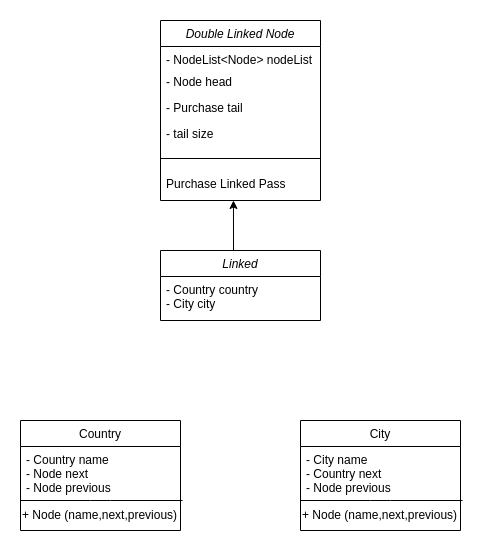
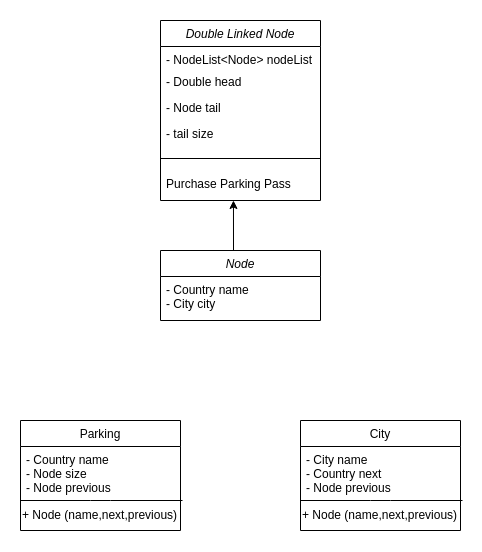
- <mxCell id="4" value="- Node head" style="text;align=left;verticalAlign=top;spacingLeft=4;spacingRight=4;overflow=hidden;rotatable=0;points=[[0,0.5],[1,0.5]];portConstraint=eastwest;rounded=0;shadow=0;html=0;" parent="2" vertex="1"><mxGeometry y="48" width="160" height="26" as="geometry" /></mxCell>
+ <mxCell id="4" value="- Double head" style="text;align=left;verticalAlign=top;spacingLeft=4;spacingRight=4;overflow=hidden;rotatable=0;points=[[0,0.5],[1,0.5]];portConstraint=eastwest;rounded=0;shadow=0;html=0;" parent="2" vertex="1"><mxGeometry y="48" width="160" height="26" as="geometry" /></mxCell>
- <mxCell id="5" value="- Purchase tail" style="text;align=left;verticalAlign=top;spacingLeft=4;spacingRight=4;overflow=hidden;rotatable=0;points=[[0,0.5],[1,0.5]];portConstraint=eastwest;rounded=0;shadow=0;html=0;" parent="2" vertex="1"><mxGeometry y="74" width="160" height="26" as="geometry" /></mxCell>
+ <mxCell id="5" value="- Node tail" style="text;align=left;verticalAlign=top;spacingLeft=4;spacingRight=4;overflow=hidden;rotatable=0;points=[[0,0.5],[1,0.5]];portConstraint=eastwest;rounded=0;shadow=0;html=0;" parent="2" vertex="1"><mxGeometry y="74" width="160" height="26" as="geometry" /></mxCell>
- <mxCell id="8" value="Purchase Linked Pass" style="text;align=left;verticalAlign=top;spacingLeft=4;spacingRight=4;overflow=hidden;rotatable=0;points=[[0,0.5],[1,0.5]];portConstraint=eastwest;" parent="2" vertex="1"><mxGeometry y="150" width="160" height="30" as="geometry" /></mxCell>
+ <mxCell id="8" value="Purchase Parking Pass" style="text;align=left;verticalAlign=top;spacingLeft=4;spacingRight=4;overflow=hidden;rotatable=0;points=[[0,0.5],[1,0.5]];portConstraint=eastwest;" parent="2" vertex="1"><mxGeometry y="150" width="160" height="30" as="geometry" /></mxCell>
- <mxCell id="17" value="Linked" style="swimlane;fontStyle=2;align=center;verticalAlign=top;childLayout=stackLayout;horizontal=1;startSize=26;horizontalStack=0;resizeParent=1;resizeLast=0;collapsible=1;marginBottom=0;rounded=0;shadow=0;strokeWidth=1;" vertex="1" parent="1"><mxGeometry x="160" y="250" width="160" height="70" as="geometry"><mxRectangle x="230" y="140" width="160" height="26" as="alternateBounds" /></mxGeometry></mxCell>
+ <mxCell id="17" value="Node" style="swimlane;fontStyle=2;align=center;verticalAlign=top;childLayout=stackLayout;horizontal=1;startSize=26;horizontalStack=0;resizeParent=1;resizeLast=0;collapsible=1;marginBottom=0;rounded=0;shadow=0;strokeWidth=1;" vertex="1" parent="1"><mxGeometry x="160" y="250" width="160" height="70" as="geometry"><mxRectangle x="230" y="140" width="160" height="26" as="alternateBounds" /></mxGeometry></mxCell>
- <mxCell id="18" value="- Country country&#10;- City city&#10;" style="text;align=left;verticalAlign=top;spacingLeft=4;spacingRight=4;overflow=hidden;rotatable=0;points=[[0,0.5],[1,0.5]];portConstraint=eastwest;rounded=0;shadow=0;html=0;" vertex="1" parent="17"><mxGeometry y="26" width="160" height="44" as="geometry" /></mxCell>
+ <mxCell id="18" value="- Country name&#10;- City city&#10;" style="text;align=left;verticalAlign=top;spacingLeft=4;spacingRight=4;overflow=hidden;rotatable=0;points=[[0,0.5],[1,0.5]];portConstraint=eastwest;rounded=0;shadow=0;html=0;" vertex="1" parent="17"><mxGeometry y="26" width="160" height="44" as="geometry" /></mxCell>
- <mxCell id="13" value="Country" style="swimlane;fontStyle=0;align=center;verticalAlign=top;childLayout=stackLayout;horizontal=1;startSize=26;horizontalStack=0;resizeParent=1;resizeLast=0;collapsible=1;marginBottom=0;rounded=0;shadow=0;strokeWidth=1;" vertex="1" parent="1"><mxGeometry x="20" y="420" width="160" height="110" as="geometry"><mxRectangle x="340" y="380" width="170" height="26" as="alternateBounds" /></mxGeometry></mxCell>
+ <mxCell id="13" value="Parking" style="swimlane;fontStyle=0;align=center;verticalAlign=top;childLayout=stackLayout;horizontal=1;startSize=26;horizontalStack=0;resizeParent=1;resizeLast=0;collapsible=1;marginBottom=0;rounded=0;shadow=0;strokeWidth=1;" vertex="1" parent="1"><mxGeometry x="20" y="420" width="160" height="110" as="geometry"><mxRectangle x="340" y="380" width="170" height="26" as="alternateBounds" /></mxGeometry></mxCell>
- <mxCell id="14" value="- Country name&#10;- Node next&#10;- Node previous" style="text;align=left;verticalAlign=top;spacingLeft=4;spacingRight=4;overflow=hidden;rotatable=0;points=[[0,0.5],[1,0.5]];portConstraint=eastwest;" vertex="1" parent="13"><mxGeometry y="26" width="160" height="54" as="geometry" /></mxCell>
+ <mxCell id="14" value="- Country name&#10;- Node size&#10;- Node previous" style="text;align=left;verticalAlign=top;spacingLeft=4;spacingRight=4;overflow=hidden;rotatable=0;points=[[0,0.5],[1,0.5]];portConstraint=eastwest;" vertex="1" parent="13"><mxGeometry y="26" width="160" height="54" as="geometry" /></mxCell>
